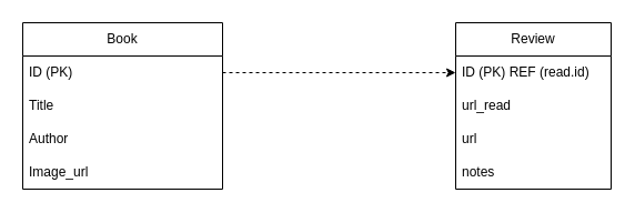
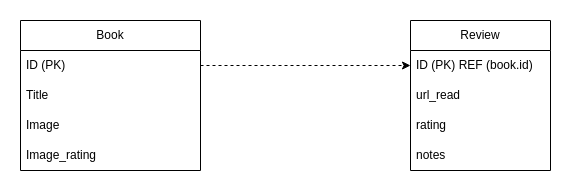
- <mxCell id="8" value="ID (PK) REF (read.id)" style="text;strokeColor=none;fillColor=none;align=left;verticalAlign=middle;spacingLeft=4;spacingRight=4;overflow=hidden;points=[[0,0.5],[1,0.5]];portConstraint=eastwest;rotatable=0;whiteSpace=wrap;html=1;" vertex="1" parent="7"><mxGeometry y="30" width="140" height="30" as="geometry" /></mxCell>
+ <mxCell id="8" value="ID (PK) REF (book.id)" style="text;strokeColor=none;fillColor=none;align=left;verticalAlign=middle;spacingLeft=4;spacingRight=4;overflow=hidden;points=[[0,0.5],[1,0.5]];portConstraint=eastwest;rotatable=0;whiteSpace=wrap;html=1;" vertex="1" parent="7"><mxGeometry y="30" width="140" height="30" as="geometry" /></mxCell>
- <mxCell id="5" value="Author" style="text;strokeColor=none;fillColor=none;align=left;verticalAlign=middle;spacingLeft=4;spacingRight=4;overflow=hidden;points=[[0,0.5],[1,0.5]];portConstraint=eastwest;rotatable=0;whiteSpace=wrap;html=1;" vertex="1" parent="2"><mxGeometry y="90" width="180" height="30" as="geometry" /></mxCell>
+ <mxCell id="5" value="Image" style="text;strokeColor=none;fillColor=none;align=left;verticalAlign=middle;spacingLeft=4;spacingRight=4;overflow=hidden;points=[[0,0.5],[1,0.5]];portConstraint=eastwest;rotatable=0;whiteSpace=wrap;html=1;" vertex="1" parent="2"><mxGeometry y="90" width="180" height="30" as="geometry" /></mxCell>
- <mxCell id="10" value="url" style="text;strokeColor=none;fillColor=none;align=left;verticalAlign=middle;spacingLeft=4;spacingRight=4;overflow=hidden;points=[[0,0.5],[1,0.5]];portConstraint=eastwest;rotatable=0;whiteSpace=wrap;html=1;" vertex="1" parent="7"><mxGeometry y="90" width="140" height="30" as="geometry" /></mxCell>
+ <mxCell id="10" value="rating" style="text;strokeColor=none;fillColor=none;align=left;verticalAlign=middle;spacingLeft=4;spacingRight=4;overflow=hidden;points=[[0,0.5],[1,0.5]];portConstraint=eastwest;rotatable=0;whiteSpace=wrap;html=1;" vertex="1" parent="7"><mxGeometry y="90" width="140" height="30" as="geometry" /></mxCell>
- <mxCell id="6" value="Image_url" style="text;strokeColor=none;fillColor=none;align=left;verticalAlign=middle;spacingLeft=4;spacingRight=4;overflow=hidden;points=[[0,0.5],[1,0.5]];portConstraint=eastwest;rotatable=0;whiteSpace=wrap;html=1;" vertex="1" parent="2"><mxGeometry y="120" width="180" height="30" as="geometry" /></mxCell>
+ <mxCell id="6" value="Image_rating" style="text;strokeColor=none;fillColor=none;align=left;verticalAlign=middle;spacingLeft=4;spacingRight=4;overflow=hidden;points=[[0,0.5],[1,0.5]];portConstraint=eastwest;rotatable=0;whiteSpace=wrap;html=1;" vertex="1" parent="2"><mxGeometry y="120" width="180" height="30" as="geometry" /></mxCell>
